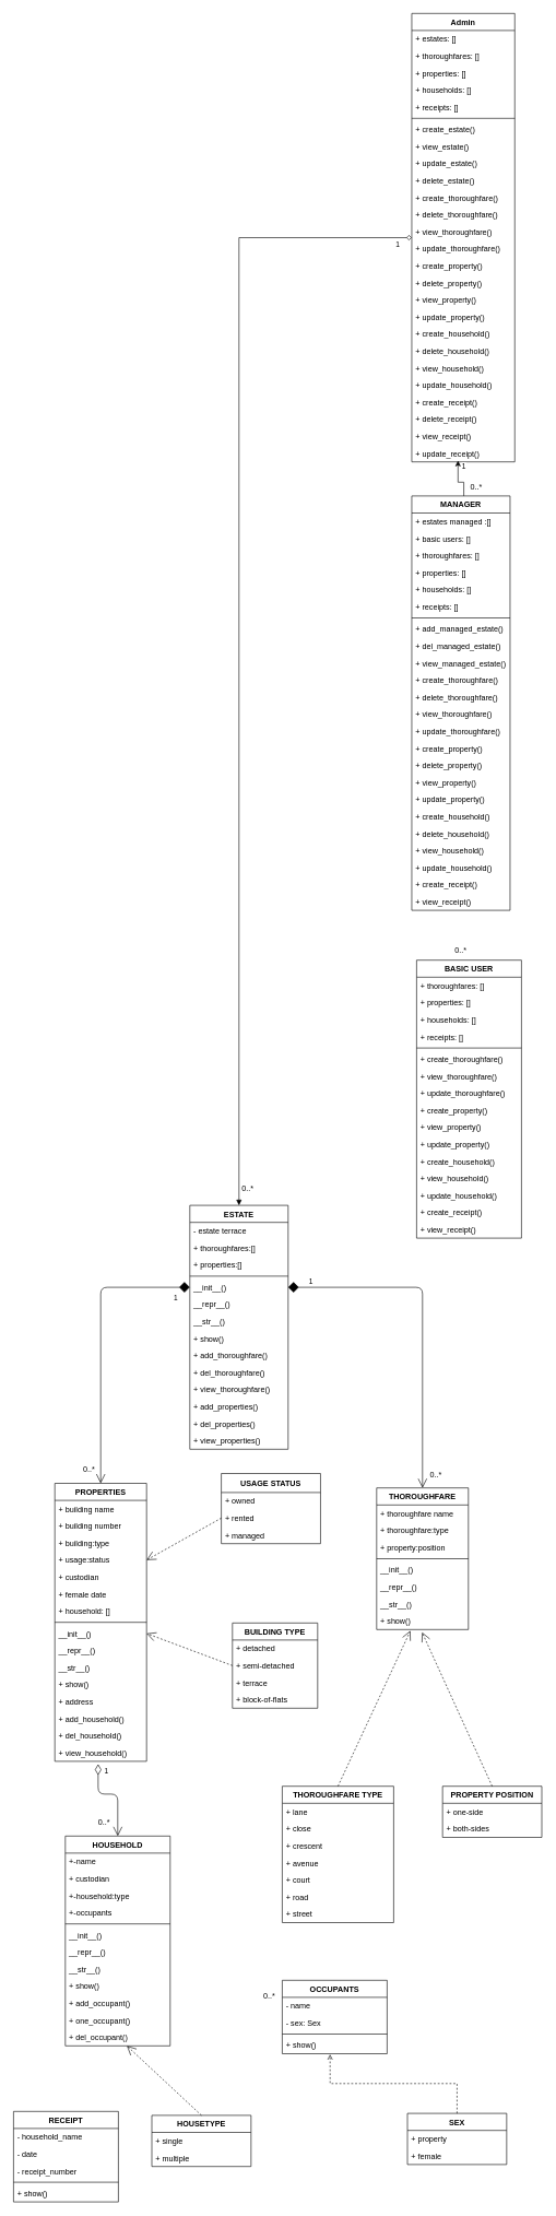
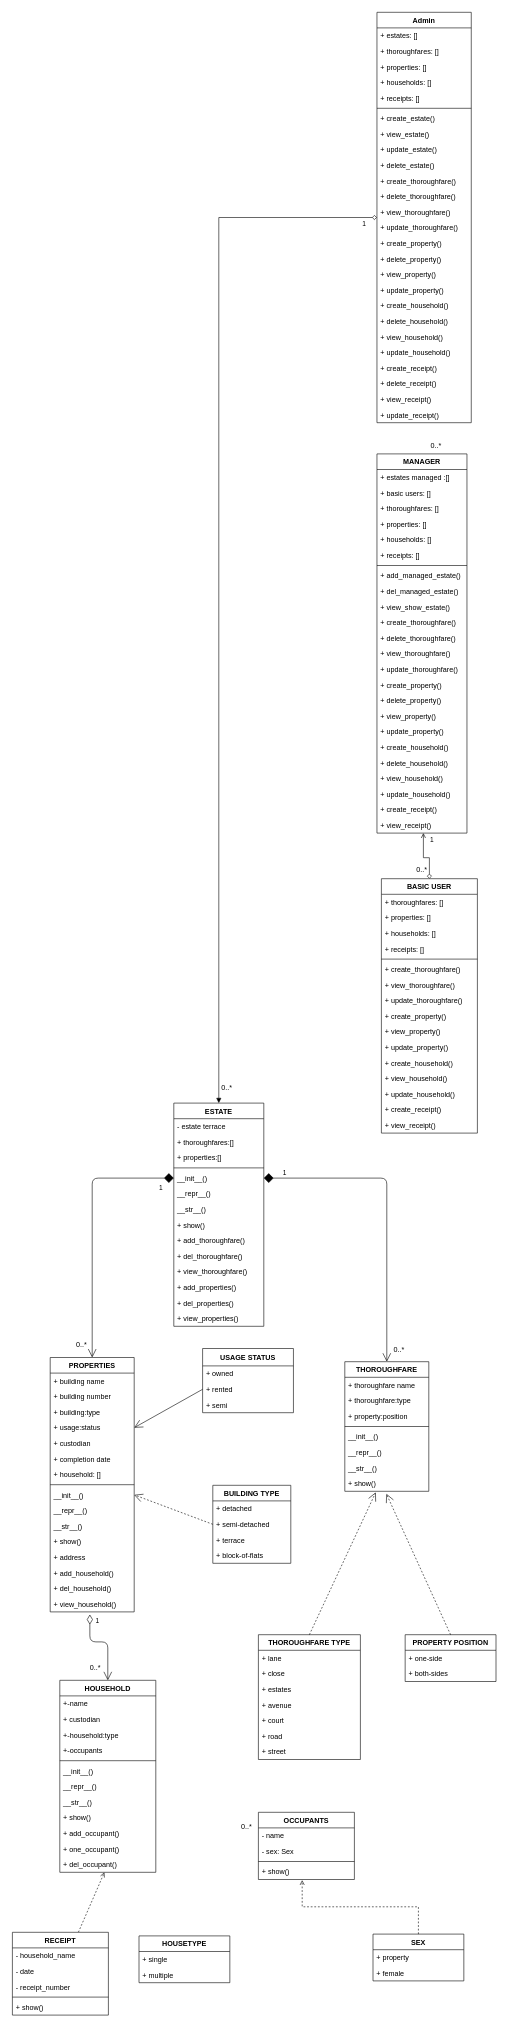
- <mxCell id="100" value="1" style="edgeStyle=orthogonalEdgeStyle;rounded=0;orthogonalLoop=1;jettySize=auto;html=1;entryX=0.449;entryY=0.93;entryDx=0;entryDy=0;entryPerimeter=0;" parent="1" source="101" target="83" edge="1"><mxGeometry x="0.734" y="-9" relative="1" as="geometry"><Array as="points"><mxPoint x="707" y="735" /><mxPoint x="698" y="735" /></Array><mxPoint as="offset" /></mxGeometry></mxCell>
- <mxCell id="111" value="+ view_managed_estate()" style="text;strokeColor=none;fillColor=none;align=left;verticalAlign=top;spacingLeft=4;spacingRight=4;overflow=hidden;rotatable=0;points=[[0,0.5],[1,0.5]];portConstraint=eastwest;" parent="101" vertex="1"><mxGeometry y="242" width="150" height="26" as="geometry" /></mxCell>
+ <mxCell id="111" value="+ view_show_estate()" style="text;strokeColor=none;fillColor=none;align=left;verticalAlign=top;spacingLeft=4;spacingRight=4;overflow=hidden;rotatable=0;points=[[0,0.5],[1,0.5]];portConstraint=eastwest;" parent="101" vertex="1"><mxGeometry y="242" width="150" height="26" as="geometry" /></mxCell>
+ <mxCell id="99" value="1" style="edgeStyle=orthogonalEdgeStyle;rounded=0;orthogonalLoop=1;jettySize=auto;html=1;startArrow=diamond;startFill=0;endArrow=open;endFill=0;fontColor=#000000;exitX=0.5;exitY=0;exitDx=0;exitDy=0;" parent="1" source="155" target="101" edge="1"><mxGeometry x="0.726" y="-14" relative="1" as="geometry"><mxPoint as="offset" /><Array as="points"><mxPoint x="715" y="1429" /><mxPoint x="705" y="1429" /></Array></mxGeometry></mxCell>
- <mxCell id="17" value="+ managed" style="text;strokeColor=none;fillColor=none;align=left;verticalAlign=top;spacingLeft=4;spacingRight=4;overflow=hidden;rotatable=0;points=[[0,0.5],[1,0.5]];portConstraint=eastwest;" parent="14" vertex="1"><mxGeometry y="81" width="151.4" height="26" as="geometry" /></mxCell>
+ <mxCell id="17" value="+ semi" style="text;strokeColor=none;fillColor=none;align=left;verticalAlign=top;spacingLeft=4;spacingRight=4;overflow=hidden;rotatable=0;points=[[0,0.5],[1,0.5]];portConstraint=eastwest;" parent="14" vertex="1"><mxGeometry y="81" width="151.4" height="26" as="geometry" /></mxCell>
- <mxCell id="18" value="" style="endArrow=open;dashed=1;endFill=0;endSize=12;html=1;entryX=1;entryY=0.5;entryDx=0;entryDy=0;exitX=0;exitY=0.5;exitDx=0;exitDy=0;" parent="1" source="16" target="32" edge="1"><mxGeometry width="160" relative="1" as="geometry"><mxPoint x="939" y="3169" as="sourcePoint" /><mxPoint x="977.36" y="2989" as="targetPoint" /><Array as="points" /></mxGeometry></mxCell>
+ <mxCell id="18" value="" style="endArrow=open;dashed=0;endFill=0;endSize=12;html=1;entryX=1;entryY=0.5;entryDx=0;entryDy=0;exitX=0;exitY=0.5;exitDx=0;exitDy=0;" parent="1" source="16" target="32" edge="1"><mxGeometry width="160" relative="1" as="geometry"><mxPoint x="939" y="3169" as="sourcePoint" /><mxPoint x="977.36" y="2989" as="targetPoint" /><Array as="points" /></mxGeometry></mxCell>
- <mxCell id="34" value="+ female date" style="text;strokeColor=none;fillColor=none;align=left;verticalAlign=top;spacingLeft=4;spacingRight=4;overflow=hidden;rotatable=0;points=[[0,0.5],[1,0.5]];portConstraint=eastwest;" parent="28" vertex="1"><mxGeometry y="156" width="140" height="26" as="geometry" /></mxCell>
+ <mxCell id="34" value="+ completion date" style="text;strokeColor=none;fillColor=none;align=left;verticalAlign=top;spacingLeft=4;spacingRight=4;overflow=hidden;rotatable=0;points=[[0,0.5],[1,0.5]];portConstraint=eastwest;" parent="28" vertex="1"><mxGeometry y="156" width="140" height="26" as="geometry" /></mxCell>
- <mxCell id="51" value="+ crescent" style="text;strokeColor=none;fillColor=none;align=left;verticalAlign=top;spacingLeft=4;spacingRight=4;overflow=hidden;rotatable=0;points=[[0,0.5],[1,0.5]];portConstraint=eastwest;" parent="48" vertex="1"><mxGeometry y="78" width="170" height="26" as="geometry" /></mxCell>
+ <mxCell id="51" value="+ estates" style="text;strokeColor=none;fillColor=none;align=left;verticalAlign=top;spacingLeft=4;spacingRight=4;overflow=hidden;rotatable=0;points=[[0,0.5],[1,0.5]];portConstraint=eastwest;" parent="48" vertex="1"><mxGeometry y="78" width="170" height="26" as="geometry" /></mxCell>
+ <mxCell id="145" style="rounded=0;orthogonalLoop=1;jettySize=auto;html=1;dashed=1;endArrow=open;endFill=0;" parent="1" source="146" target="138" edge="1"><mxGeometry relative="1" as="geometry"><mxPoint x="163.16" y="3093.766" as="targetPoint" /></mxGeometry></mxCell>
- <mxCell id="142" value="" style="endArrow=open;dashed=1;endFill=0;endSize=12;html=1;exitX=0.5;exitY=0;exitDx=0;exitDy=0;" parent="1" source="139" target="138" edge="1"><mxGeometry width="160" relative="1" as="geometry"><mxPoint x="1352.3" y="3349" as="sourcePoint" /><mxPoint x="191.32" y="3094" as="targetPoint" /><Array as="points" /></mxGeometry></mxCell>
